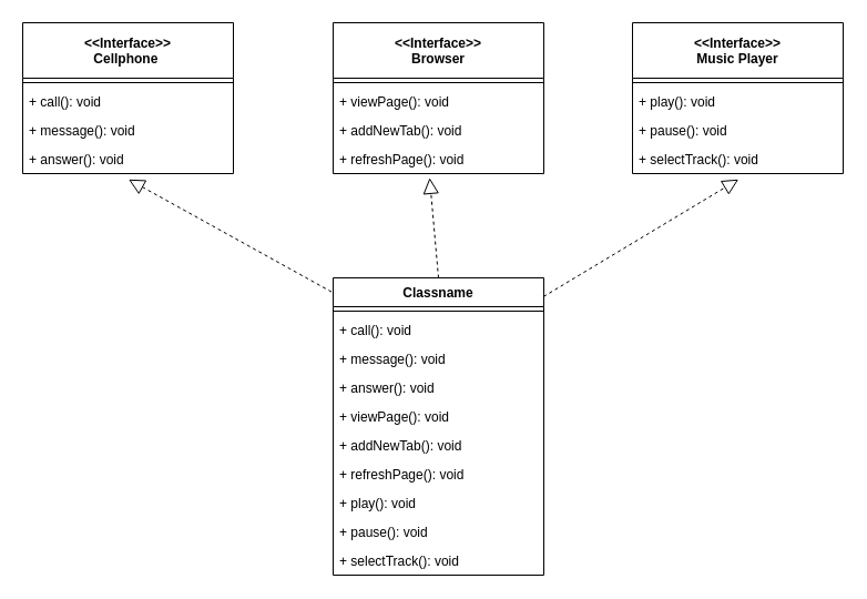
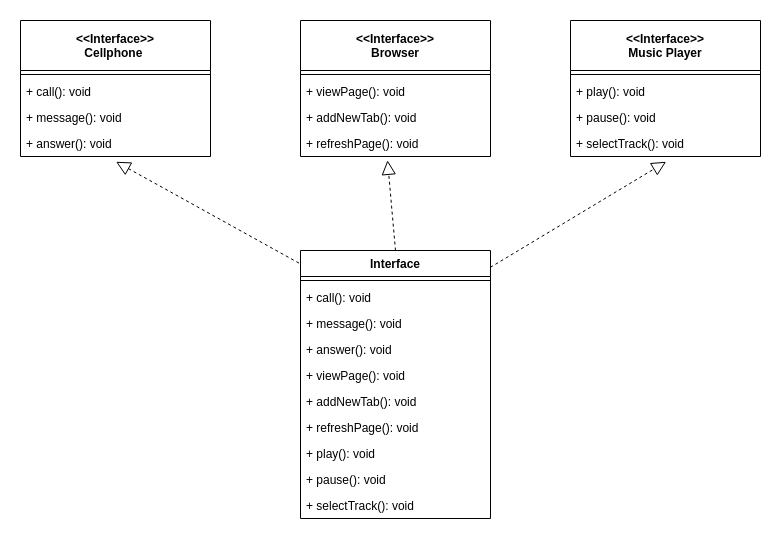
- <mxCell id="17" value="Classname" style="swimlane;fontStyle=1;align=center;verticalAlign=top;childLayout=stackLayout;horizontal=1;startSize=26;horizontalStack=0;resizeParent=1;resizeParentMax=0;resizeLast=0;collapsible=1;marginBottom=0;" vertex="1" parent="1"><mxGeometry x="300" y="250" width="190" height="268" as="geometry" /></mxCell>
+ <mxCell id="17" value="Interface" style="swimlane;fontStyle=1;align=center;verticalAlign=top;childLayout=stackLayout;horizontal=1;startSize=26;horizontalStack=0;resizeParent=1;resizeParentMax=0;resizeLast=0;collapsible=1;marginBottom=0;" vertex="1" parent="1"><mxGeometry x="300" y="250" width="190" height="268" as="geometry" /></mxCell>
